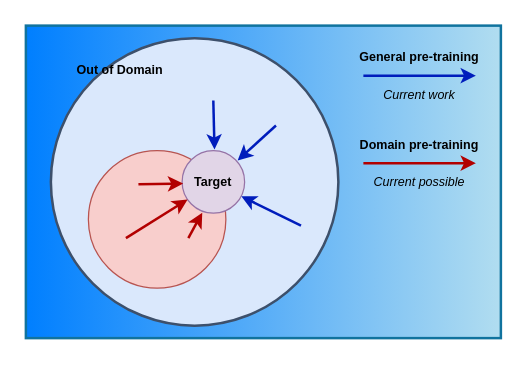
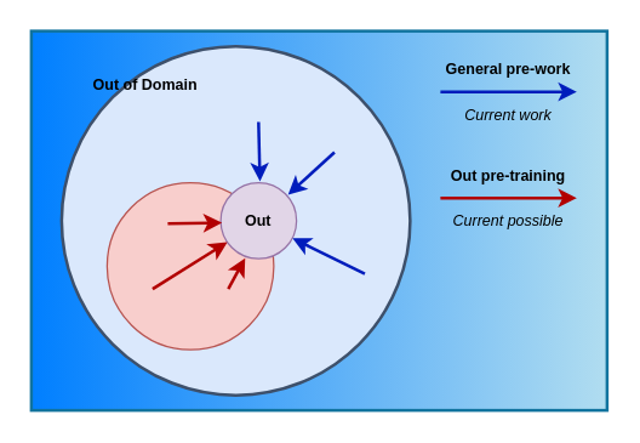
- <mxCell id="15" value="General pre-training" style="text;html=1;strokeColor=none;fillColor=none;align=center;verticalAlign=middle;whiteSpace=wrap;rounded=0;fillStyle=hatch;strokeWidth=2;fontSize=10;opacity=50;fontStyle=1" vertex="1" parent="1"><mxGeometry x="280" y="30" width="110" height="30" as="geometry" /></mxCell>
+ <mxCell id="15" value="General pre-work" style="text;html=1;strokeColor=none;fillColor=none;align=center;verticalAlign=middle;whiteSpace=wrap;rounded=0;fillStyle=hatch;strokeWidth=2;fontSize=10;opacity=50;fontStyle=1" vertex="1" parent="1"><mxGeometry x="280" y="30" width="110" height="30" as="geometry" /></mxCell>
- <mxCell id="17" value="Domain pre-training" style="text;html=1;strokeColor=none;fillColor=none;align=center;verticalAlign=middle;whiteSpace=wrap;rounded=0;fillStyle=hatch;strokeWidth=2;fontSize=10;opacity=50;fontStyle=1" vertex="1" parent="1"><mxGeometry x="280" y="100" width="110" height="30" as="geometry" /></mxCell>
+ <mxCell id="17" value="Out pre-training" style="text;html=1;strokeColor=none;fillColor=none;align=center;verticalAlign=middle;whiteSpace=wrap;rounded=0;fillStyle=hatch;strokeWidth=2;fontSize=10;opacity=50;fontStyle=1" vertex="1" parent="1"><mxGeometry x="280" y="100" width="110" height="30" as="geometry" /></mxCell>
- <mxCell id="7" value="Target" style="text;html=1;strokeColor=none;fillColor=none;align=center;verticalAlign=middle;whiteSpace=wrap;rounded=0;fontSize=10;fontStyle=1" vertex="1" parent="1"><mxGeometry x="140" y="130" width="60" height="30" as="geometry" /></mxCell>
+ <mxCell id="7" value="Out" style="text;html=1;strokeColor=none;fillColor=none;align=center;verticalAlign=middle;whiteSpace=wrap;rounded=0;fontSize=10;fontStyle=1" vertex="1" parent="1"><mxGeometry x="140" y="130" width="60" height="30" as="geometry" /></mxCell>
